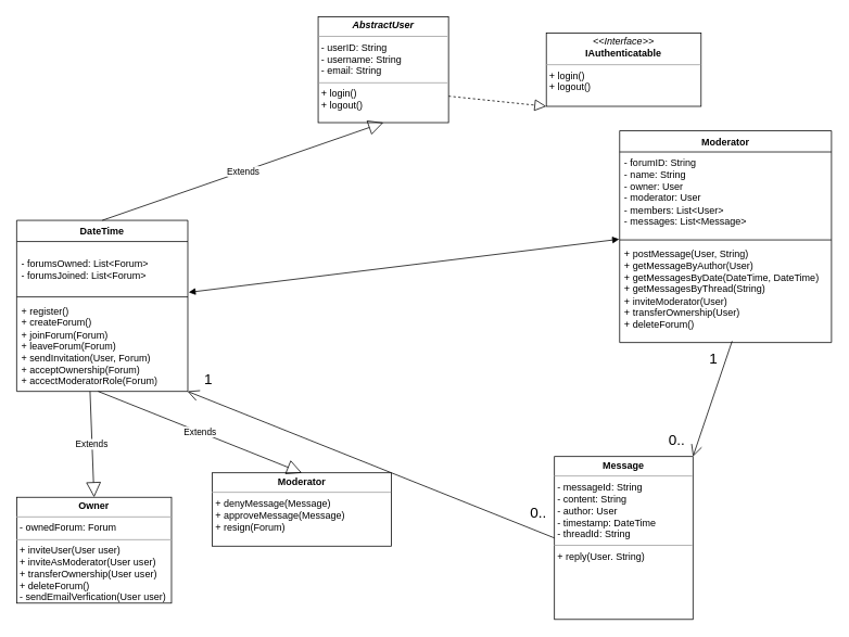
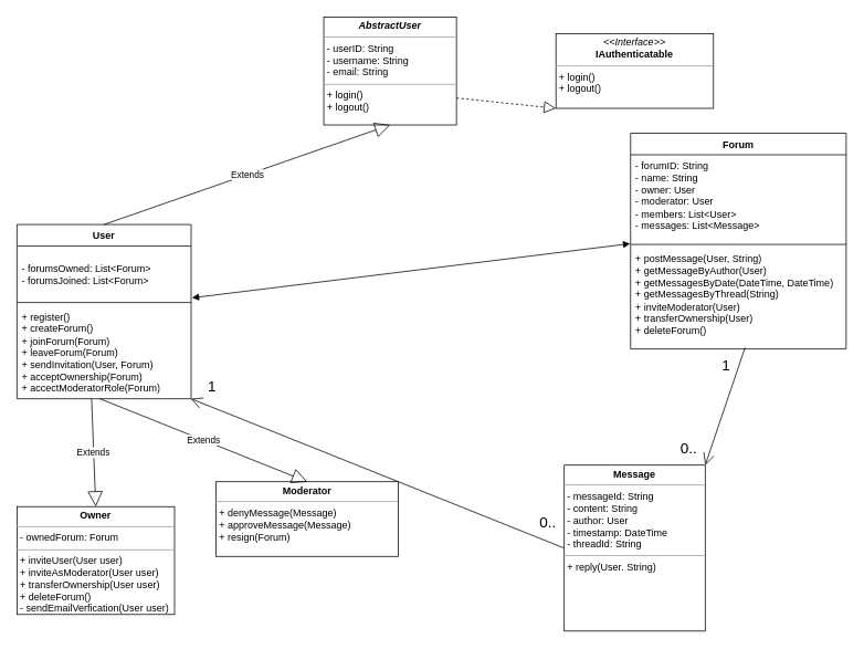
- <mxCell id="16" value="Moderator" style="swimlane;fontStyle=1;align=center;verticalAlign=top;childLayout=stackLayout;horizontal=1;startSize=26;horizontalStack=0;resizeParent=1;resizeParentMax=0;resizeLast=0;collapsible=1;marginBottom=0;whiteSpace=wrap;html=1;" vertex="1" parent="1"><mxGeometry x="760" y="160" width="260" height="260" as="geometry" /></mxCell>
+ <mxCell id="16" value="Forum" style="swimlane;fontStyle=1;align=center;verticalAlign=top;childLayout=stackLayout;horizontal=1;startSize=26;horizontalStack=0;resizeParent=1;resizeParentMax=0;resizeLast=0;collapsible=1;marginBottom=0;whiteSpace=wrap;html=1;" vertex="1" parent="1"><mxGeometry x="760" y="160" width="260" height="260" as="geometry" /></mxCell>
- <mxCell id="2" value="DateTime" style="swimlane;fontStyle=1;align=center;verticalAlign=top;childLayout=stackLayout;horizontal=1;startSize=26;horizontalStack=0;resizeParent=1;resizeParentMax=0;resizeLast=0;collapsible=1;marginBottom=0;whiteSpace=wrap;html=1;" parent="1" vertex="1"><mxGeometry x="20" y="270" width="210" height="210" as="geometry"><mxRectangle x="110" y="201" width="70" height="30" as="alternateBounds" /></mxGeometry></mxCell>
+ <mxCell id="2" value="User" style="swimlane;fontStyle=1;align=center;verticalAlign=top;childLayout=stackLayout;horizontal=1;startSize=26;horizontalStack=0;resizeParent=1;resizeParentMax=0;resizeLast=0;collapsible=1;marginBottom=0;whiteSpace=wrap;html=1;" parent="1" vertex="1"><mxGeometry x="20" y="270" width="210" height="210" as="geometry"><mxRectangle x="110" y="201" width="70" height="30" as="alternateBounds" /></mxGeometry></mxCell>
